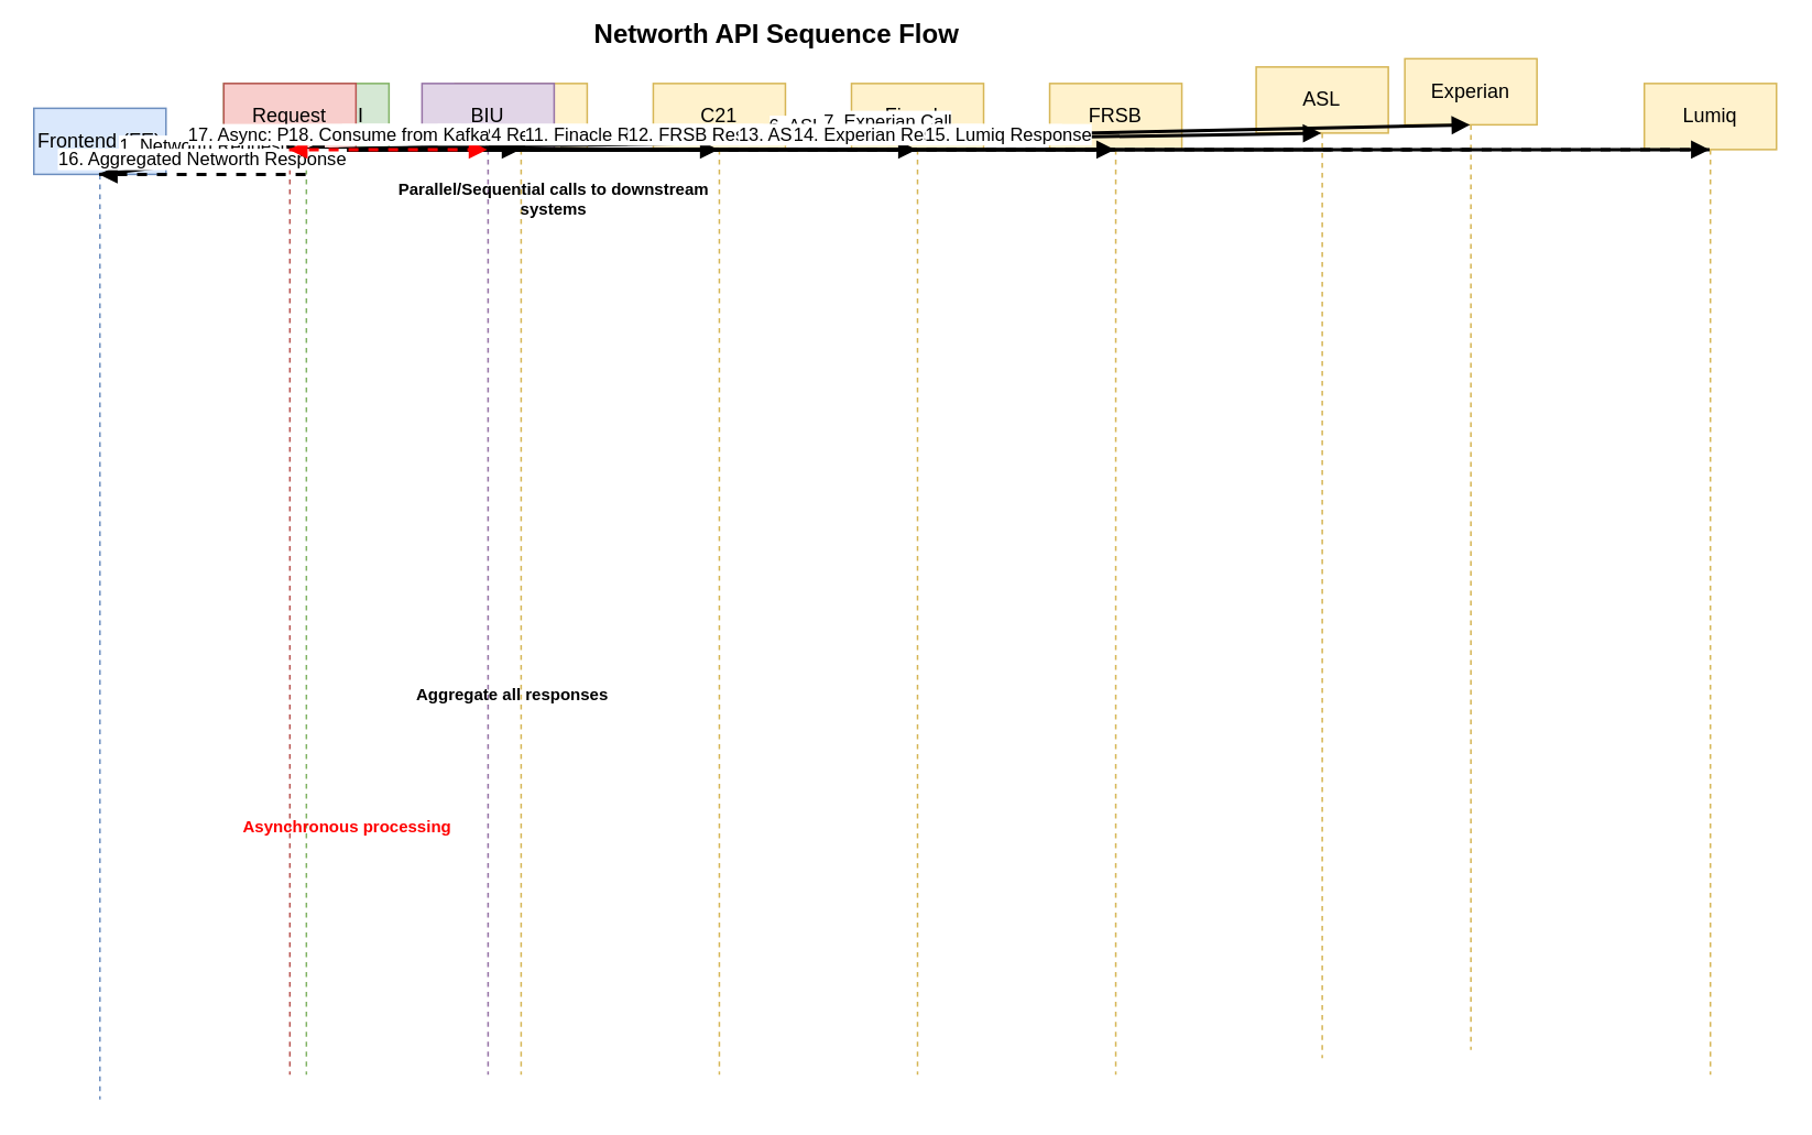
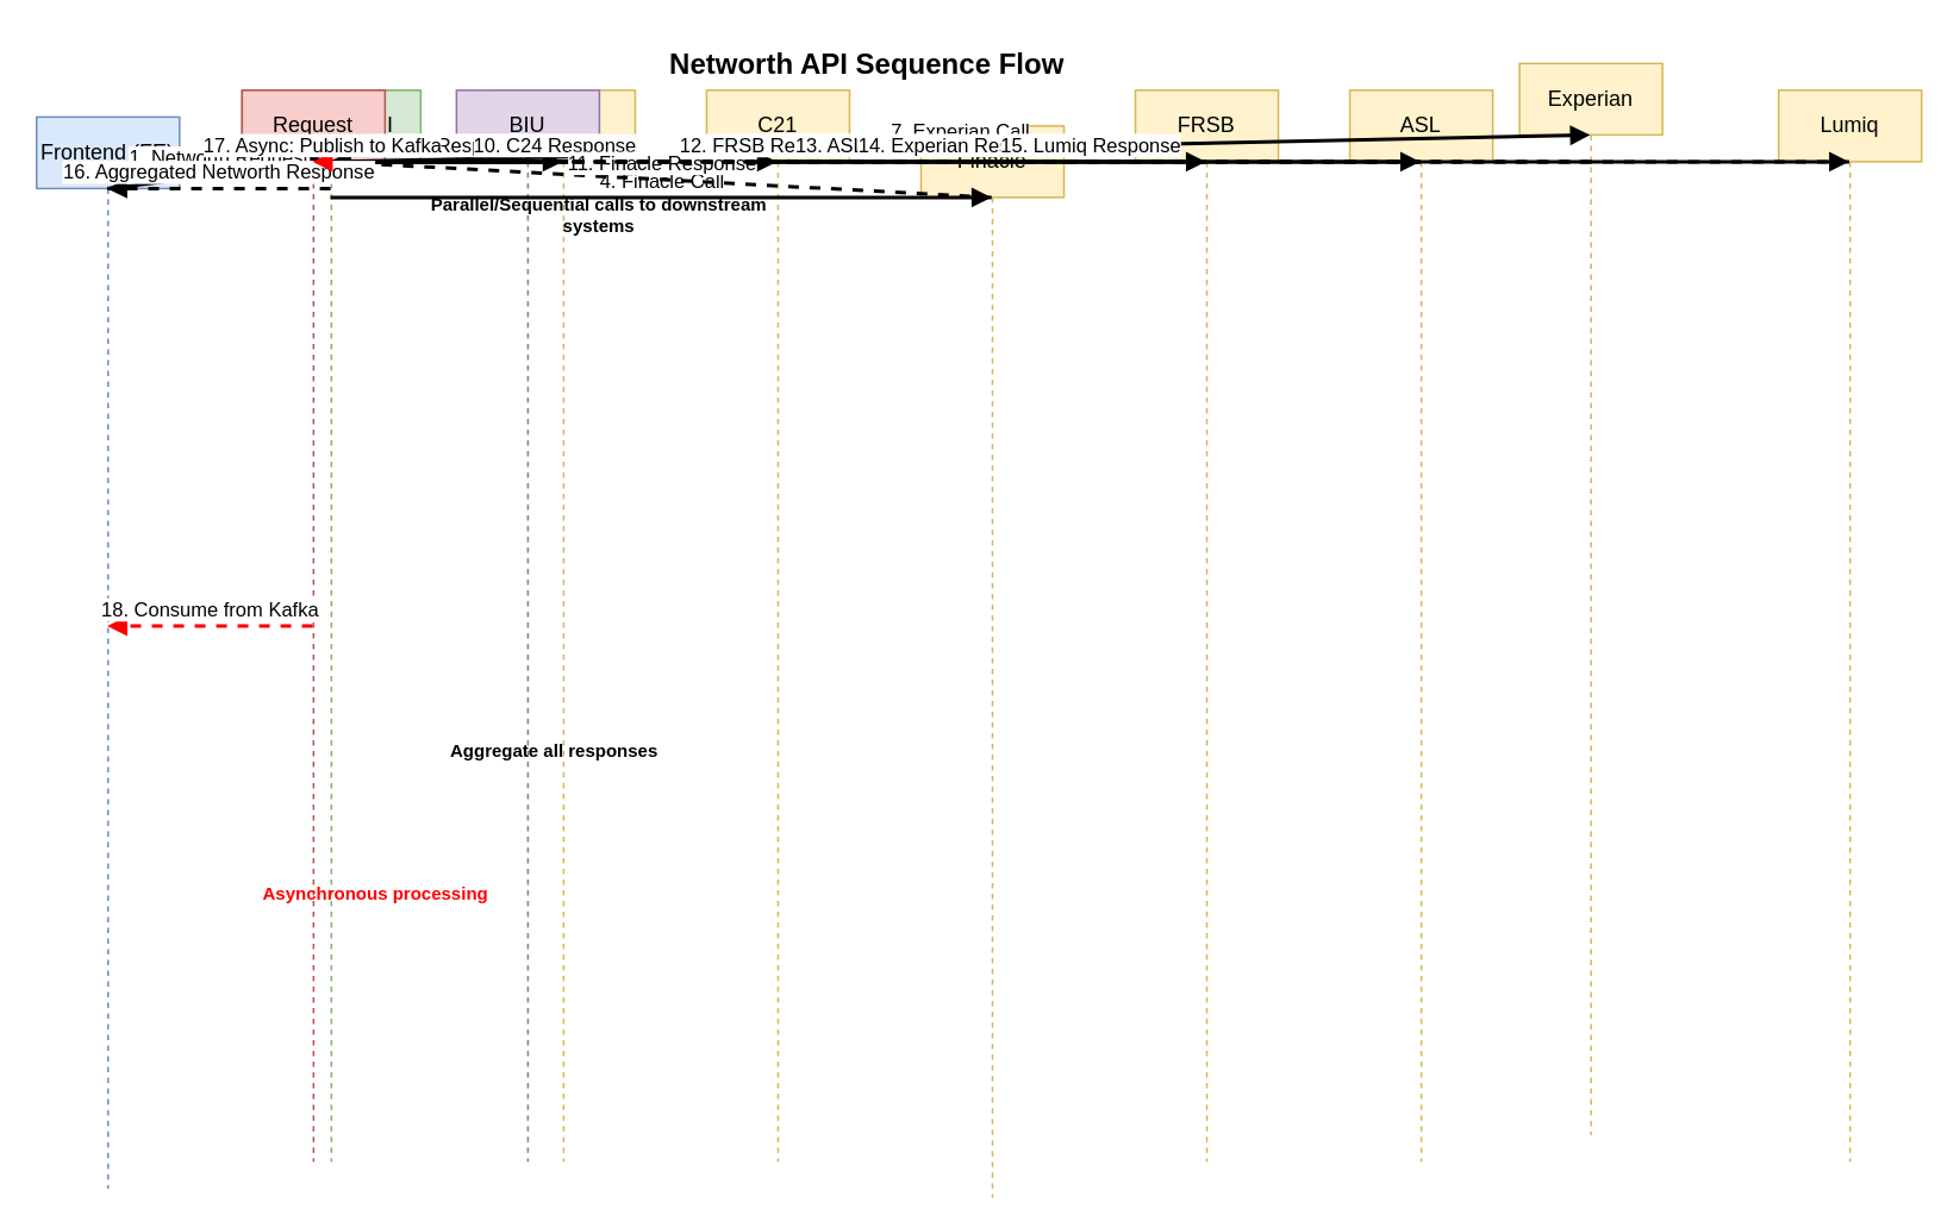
- <mxCell id="34" value="Networth API Sequence Flow" style="text;html=1;strokeColor=none;fillColor=none;align=center;verticalAlign=middle;whiteSpace=wrap;rounded=0;fontStyle=1;fontSize=16;" vertex="1" parent="1"><mxGeometry x="320" y="5" width="300" height="30" as="geometry" /></mxCell>
+ <mxCell id="34" value="Networth API Sequence Flow" style="text;html=1;strokeColor=none;fillColor=none;align=center;verticalAlign=middle;whiteSpace=wrap;rounded=0;fontStyle=1;fontSize=16;" vertex="1" parent="1"><mxGeometry x="335" y="20" width="300" height="30" as="geometry" /></mxCell>
- <mxCell id="30" value="18. Consume from Kafka" style="html=1;verticalAlign=bottom;endArrow=block;entryX=0;entryY=0;entryDx=0;entryDy=0;curved=0;rounded=0;strokeColor=#ff0000;strokeWidth=2;dashed=1;" edge="1" parent="1" source="11" target="12"><mxGeometry relative="1" as="geometry"><mxPoint x="175" y="510" as="sourcePoint" /><mxPoint x="295" y="510" as="targetPoint" /></mxGeometry></mxCell>
+ <mxCell id="30" value="18. Consume from Kafka" style="html=1;verticalAlign=bottom;endArrow=block;curved=0;rounded=0;strokeColor=#ff0000;strokeWidth=2;dashed=1;" edge="1" parent="1" source="11" target="2"><mxGeometry relative="1" as="geometry"><mxPoint x="175" y="510" as="sourcePoint" /><mxPoint x="295" y="510" as="targetPoint" /></mxGeometry></mxCell>
- <mxCell id="8" value="ASL" style="shape=umlLifeline;perimeter=lifelinePerimeter;whiteSpace=wrap;html=1;container=1;collapsible=0;recursiveResize=0;outlineConnect=0;fillColor=#fff2cc;strokeColor=#d6b656;" vertex="1" parent="1"><mxGeometry x="760" y="40" width="80" height="600" as="geometry" /></mxCell>
+ <mxCell id="8" value="ASL" style="shape=umlLifeline;perimeter=lifelinePerimeter;whiteSpace=wrap;html=1;container=1;collapsible=0;recursiveResize=0;outlineConnect=0;fillColor=#fff2cc;strokeColor=#d6b656;" vertex="1" parent="1"><mxGeometry x="755" y="50" width="80" height="600" as="geometry" /></mxCell>
- <mxCell id="6" value="Finacle" style="shape=umlLifeline;perimeter=lifelinePerimeter;whiteSpace=wrap;html=1;container=1;collapsible=0;recursiveResize=0;outlineConnect=0;fillColor=#fff2cc;strokeColor=#d6b656;" vertex="1" parent="1"><mxGeometry x="515" y="50" width="80" height="600" as="geometry" /></mxCell>
+ <mxCell id="6" value="Finacle" style="shape=umlLifeline;perimeter=lifelinePerimeter;whiteSpace=wrap;html=1;container=1;collapsible=0;recursiveResize=0;outlineConnect=0;fillColor=#fff2cc;strokeColor=#d6b656;" vertex="1" parent="1"><mxGeometry x="515" y="70" width="80" height="600" as="geometry" /></mxCell>
